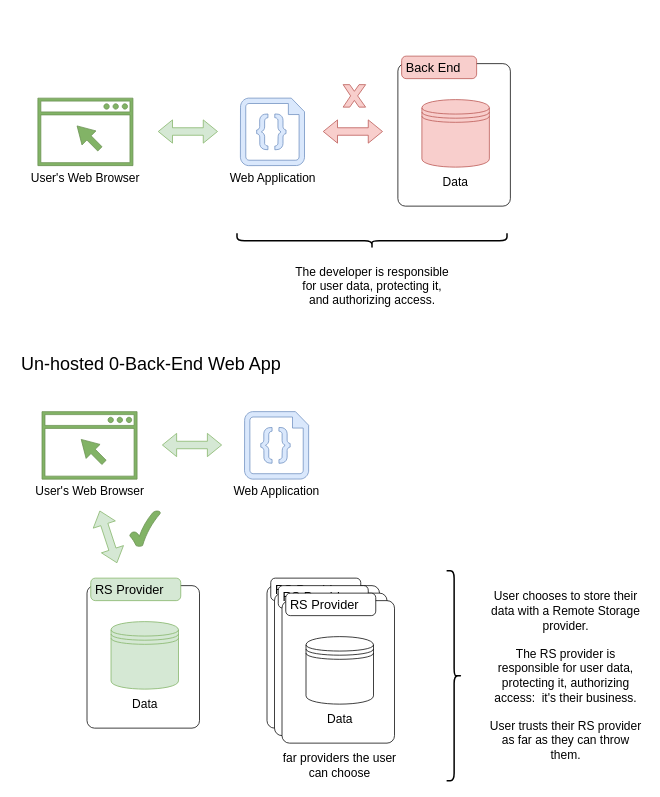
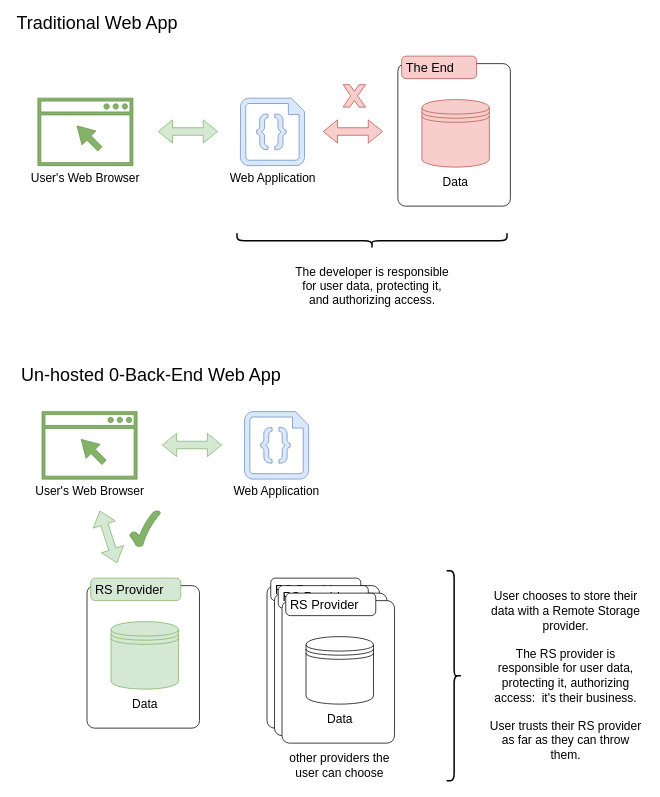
+ <mxCell id="15" value="Traditional Web App" style="text;html=1;strokeColor=none;fillColor=none;align=left;verticalAlign=middle;whiteSpace=wrap;rounded=0;fontSize=24;" parent="1" vertex="1"><mxGeometry x="20" y="20" width="250" height="20" as="geometry" /></mxCell>
- <mxCell id="3" value="Back End" style="shape=rect;strokeColor=#b85450;fillColor=#f8cecc;strokeWidth=1;dashed=0;rounded=1;arcSize=20;fontSize=17;spacing=2;spacingTop=-2;align=left;autosize=1;spacingLeft=4;resizeWidth=0;resizeHeight=0;perimeter=none;" parent="2" vertex="1"><mxGeometry x="5" width="100" height="30" as="geometry" /></mxCell>
+ <mxCell id="3" value="The End" style="shape=rect;strokeColor=#b85450;fillColor=#f8cecc;strokeWidth=1;dashed=0;rounded=1;arcSize=20;fontSize=17;spacing=2;spacingTop=-2;align=left;autosize=1;spacingLeft=4;resizeWidth=0;resizeHeight=0;perimeter=none;" parent="2" vertex="1"><mxGeometry x="5" width="100" height="30" as="geometry" /></mxCell>
- <mxCell id="16" value="Un-hosted 0-Back-End Web App" style="text;html=1;strokeColor=none;fillColor=none;align=left;verticalAlign=middle;whiteSpace=wrap;rounded=0;fontSize=24;" parent="1" vertex="1"><mxGeometry x="25.5" y="475" width="380" height="20" as="geometry" /></mxCell>
+ <mxCell id="16" value="Un-hosted 0-Back-End Web App" style="text;html=1;strokeColor=none;fillColor=none;align=left;verticalAlign=middle;whiteSpace=wrap;rounded=0;fontSize=24;" parent="1" vertex="1"><mxGeometry x="25.5" y="490" width="380" height="20" as="geometry" /></mxCell>
- <mxCell id="34" value="far providers the user can choose" style="text;html=1;strokeColor=none;fillColor=none;align=center;verticalAlign=middle;whiteSpace=wrap;rounded=0;fontSize=16;" parent="1" vertex="1"><mxGeometry x="375" y="1010" width="155" height="20" as="geometry" /></mxCell>
+ <mxCell id="34" value="other providers the user can choose" style="text;html=1;strokeColor=none;fillColor=none;align=center;verticalAlign=middle;whiteSpace=wrap;rounded=0;fontSize=16;" parent="1" vertex="1"><mxGeometry x="375" y="1010" width="155" height="20" as="geometry" /></mxCell>
